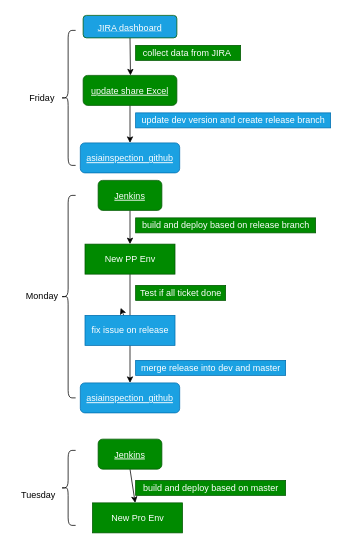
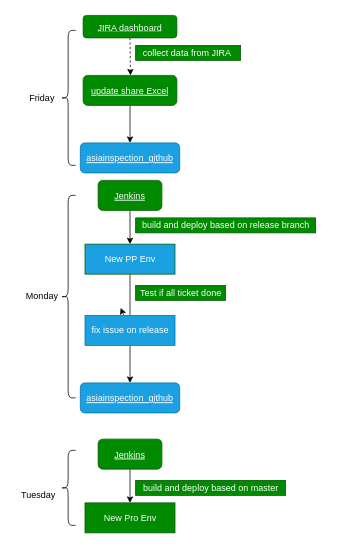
- <mxCell id="4" value="JIRA dashboard" style="fontColor=#ffffff;fontStyle=4;rounded=1;overflow=hidden;spacing=10;fillColor=#1ba1e2;strokeColor=#005700;" vertex="1" parent="1"><mxGeometry x="110" y="20" width="125" height="30" as="geometry" /></mxCell>
+ <mxCell id="4" value="JIRA dashboard" style="fontColor=#ffffff;fontStyle=4;rounded=1;overflow=hidden;spacing=10;fillColor=#008a00;strokeColor=#005700;" vertex="1" parent="1"><mxGeometry x="110" y="20" width="125" height="30" as="geometry" /></mxCell>
- <mxCell id="2" style="edgeStyle=none;html=1;exitX=0.5;exitY=1;exitDx=0;exitDy=0;fillColor=none;entryX=0.505;entryY=0;entryDx=0;entryDy=0;entryPerimeter=0;" edge="1" parent="1" source="4" target="7"><mxGeometry relative="1" as="geometry"><mxPoint x="173" y="110" as="targetPoint" /></mxGeometry></mxCell>
+ <mxCell id="2" style="edgeStyle=none;html=1;exitX=0.5;exitY=1;exitDx=0;exitDy=0;fillColor=none;entryX=0.505;entryY=0;entryDx=0;entryDy=0;entryPerimeter=0;dashed=1;" edge="1" parent="1" source="4" target="7"><mxGeometry relative="1" as="geometry"><mxPoint x="173" y="110" as="targetPoint" /></mxGeometry></mxCell>
- <mxCell id="9" value="update dev version and create release branch" style="text;html=1;resizable=0;autosize=1;align=center;verticalAlign=middle;points=[];fillColor=#1ba1e2;strokeColor=#006EAF;rounded=0;fontColor=#ffffff;" vertex="1" parent="1"><mxGeometry x="180" y="150" width="260" height="20" as="geometry" /></mxCell>
- <mxCell id="16" value="New PP Env" style="whiteSpace=wrap;html=1;fillColor=#008a00;strokeColor=#005700;fontColor=#ffffff;" vertex="1" parent="1"><mxGeometry x="112.5" y="325" width="120" height="40" as="geometry" /></mxCell>
+ <mxCell id="16" value="New PP Env" style="whiteSpace=wrap;html=1;fillColor=#1ba1e2;strokeColor=#005700;fontColor=#ffffff;" vertex="1" parent="1"><mxGeometry x="112.5" y="325" width="120" height="40" as="geometry" /></mxCell>
- <mxCell id="22" value="merge release into dev and master" style="text;html=1;align=center;verticalAlign=middle;resizable=0;points=[];autosize=1;strokeColor=#006EAF;fillColor=#1ba1e2;fontColor=#ffffff;" vertex="1" parent="1"><mxGeometry x="180" y="480" width="200" height="20" as="geometry" /></mxCell>
- <mxCell id="28" value="New Pro Env" style="whiteSpace=wrap;html=1;fillColor=#008a00;strokeColor=#005700;fontColor=#ffffff;" vertex="1" parent="1"><mxGeometry x="122.5" y="670" width="120" height="40" as="geometry" /></mxCell>
+ <mxCell id="28" value="New Pro Env" style="whiteSpace=wrap;html=1;fillColor=#008a00;strokeColor=#005700;fontColor=#ffffff;" vertex="1" parent="1"><mxGeometry x="112.5" y="670" width="120" height="40" as="geometry" /></mxCell>
